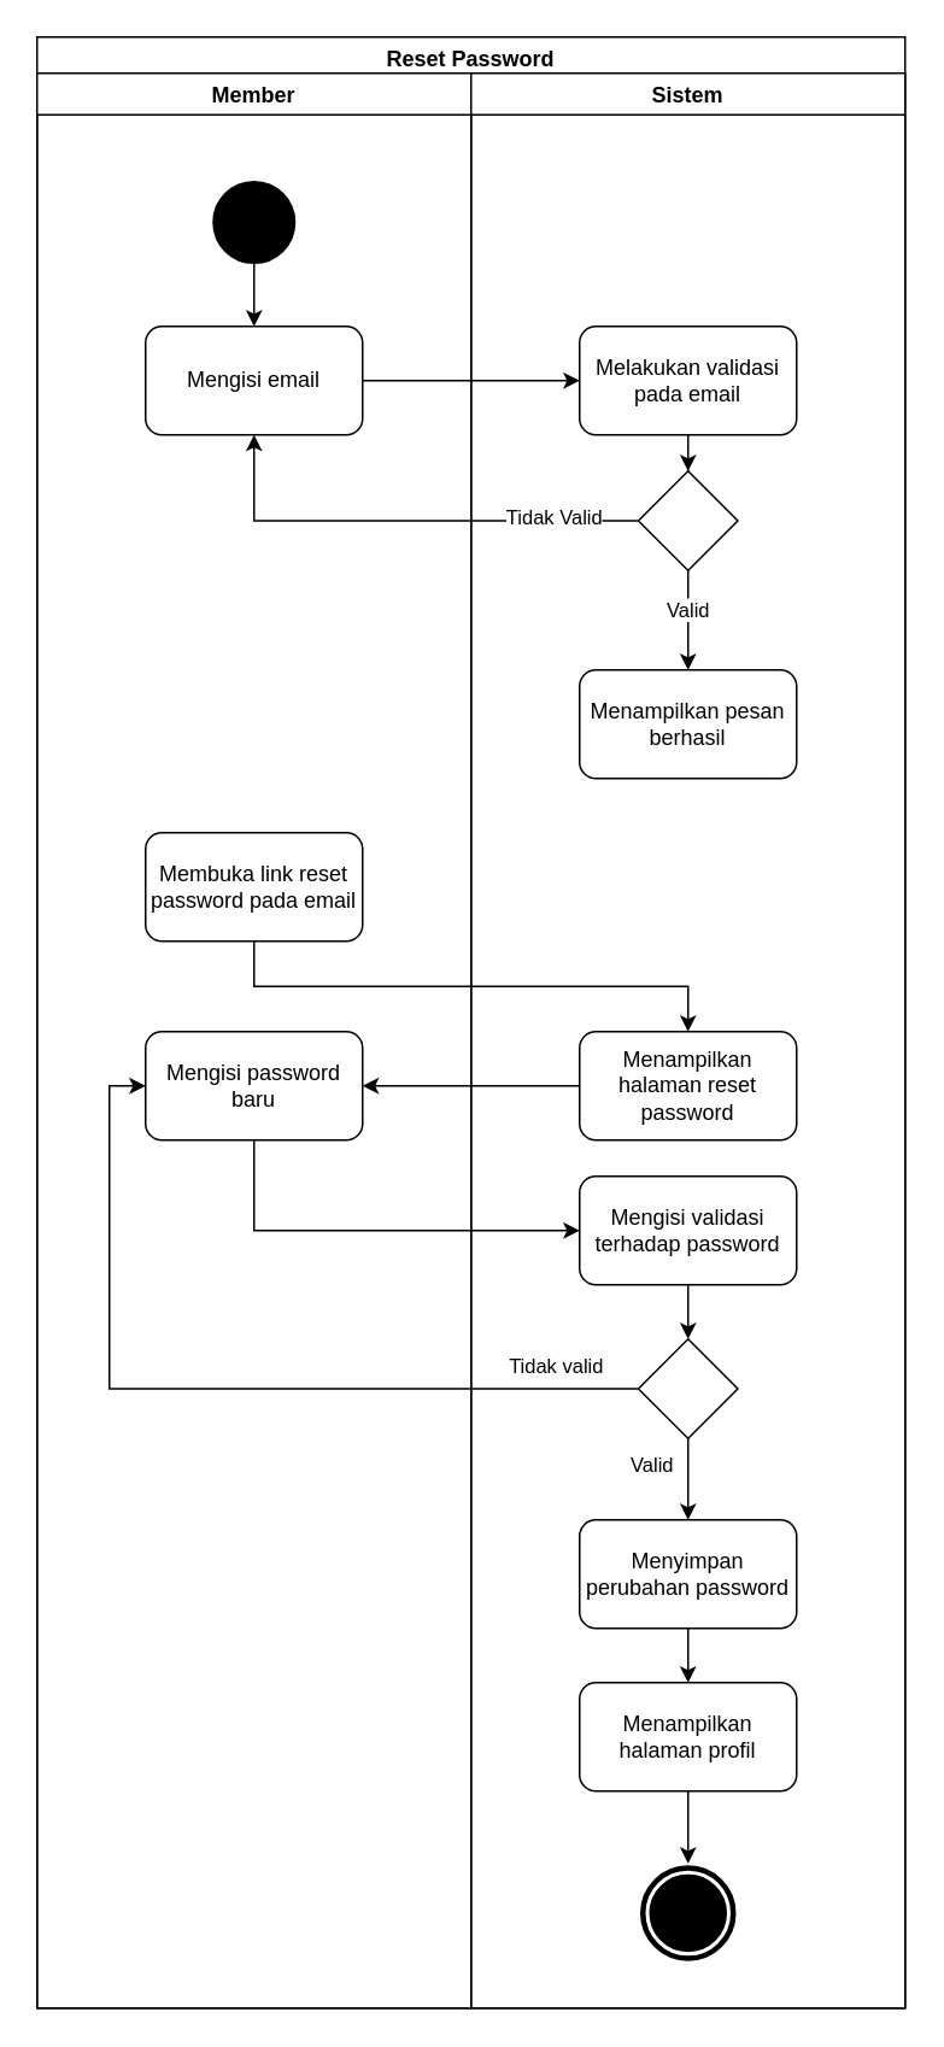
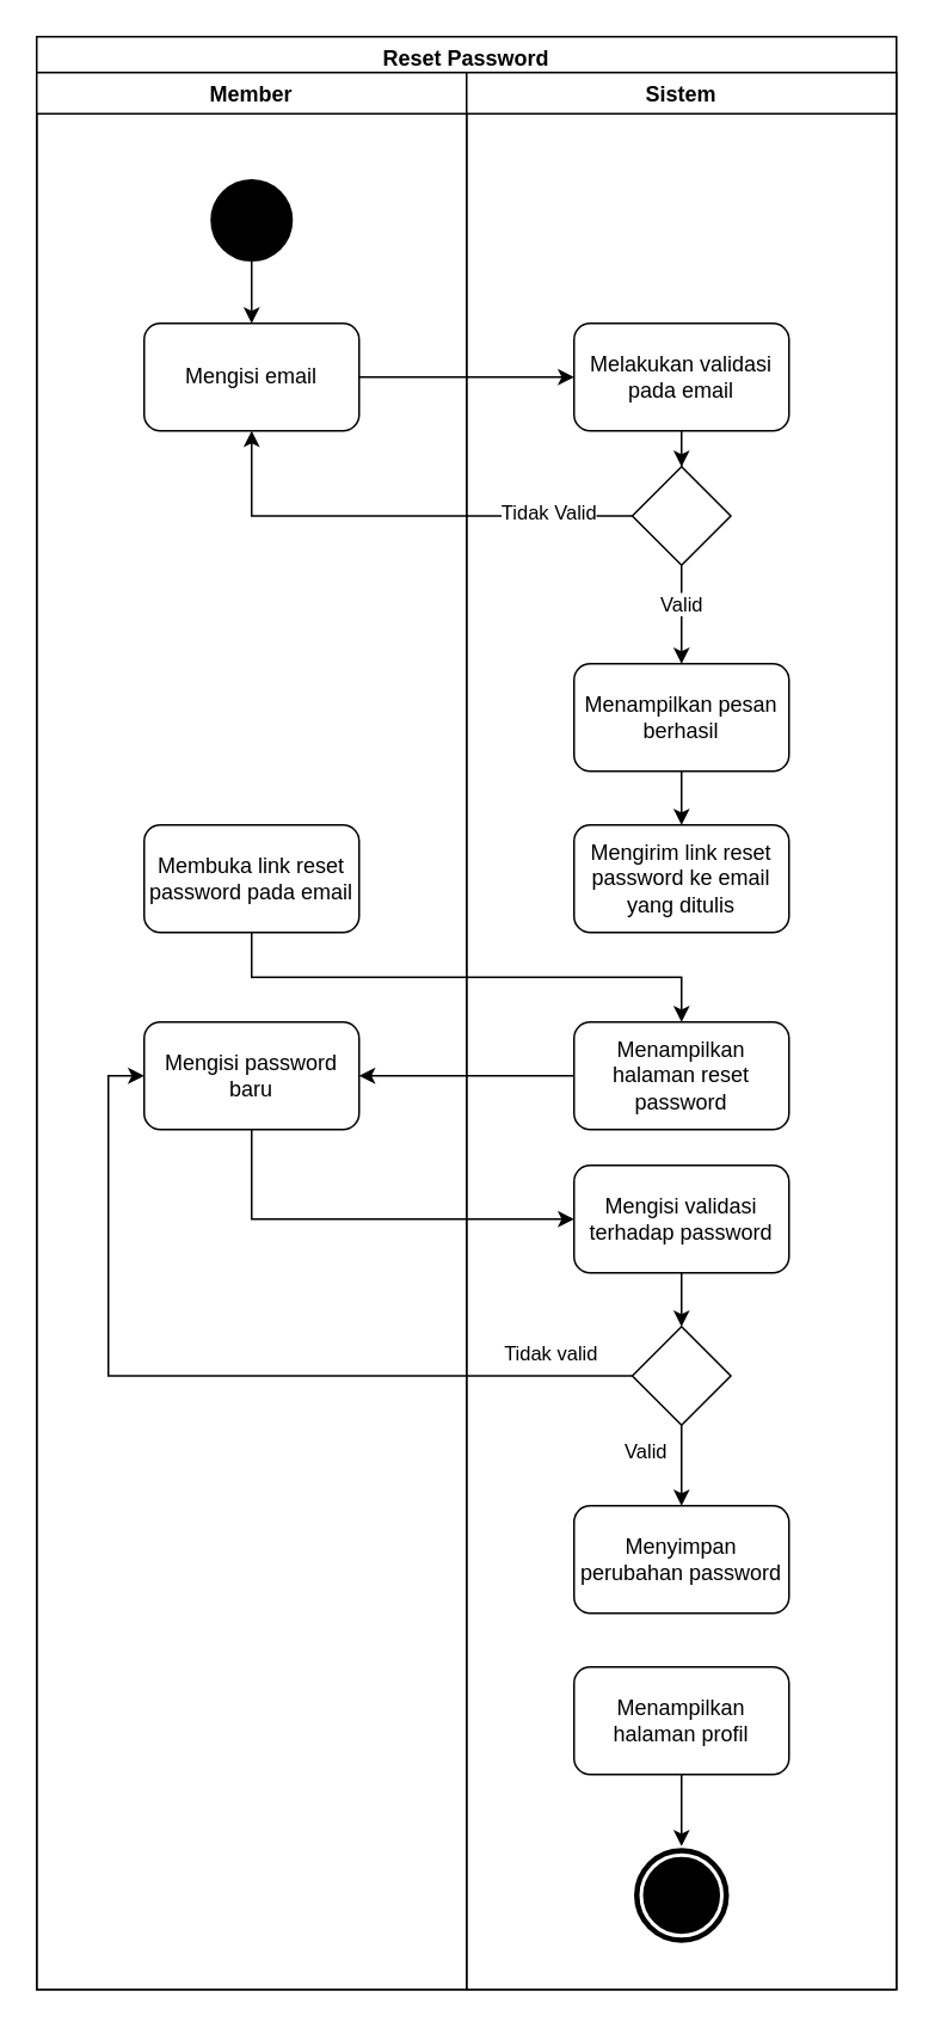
+ <mxCell id="22" style="edgeStyle=orthogonalEdgeStyle;rounded=0;orthogonalLoop=1;jettySize=auto;html=1;" parent="9" source="23" target="15" edge="1"><mxGeometry relative="1" as="geometry" /></mxCell>
+ <mxCell id="15" value="Mengirim link reset password ke email yang ditulis" style="rounded=1;whiteSpace=wrap;html=1;fillColor=none;" parent="9" vertex="1"><mxGeometry x="60" y="420" width="120" height="60" as="geometry" /></mxCell>
- <mxCell id="18" style="edgeStyle=orthogonalEdgeStyle;rounded=0;orthogonalLoop=1;jettySize=auto;html=1;" parent="9" source="19" target="24" edge="1"><mxGeometry relative="1" as="geometry" /></mxCell>
